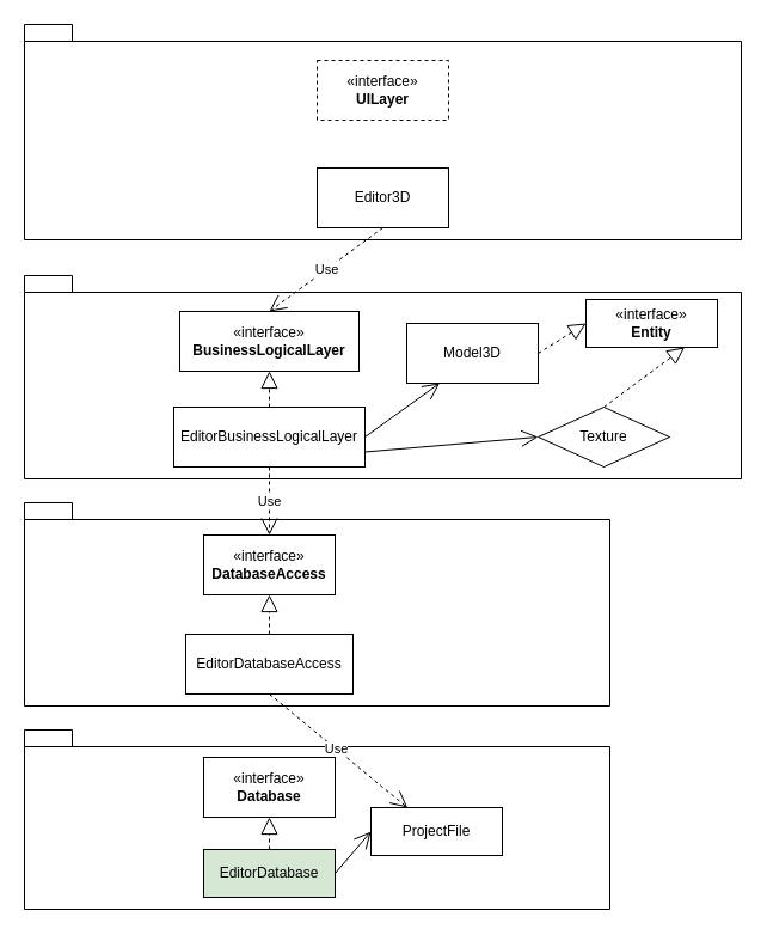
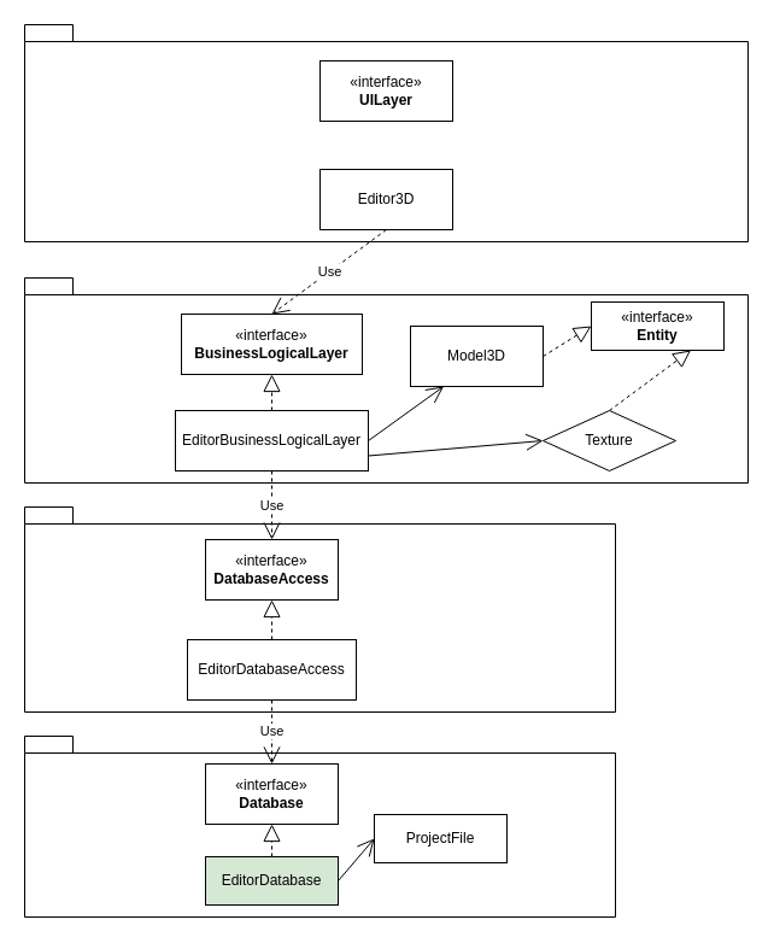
- <mxCell id="24" value="«interface»&lt;br&gt;&lt;b&gt;UILayer&lt;/b&gt;" style="html=1;whiteSpace=wrap;dashed=1;" vertex="1" parent="1"><mxGeometry x="265" y="50" width="110" height="50" as="geometry" /></mxCell>
+ <mxCell id="24" value="«interface»&lt;br&gt;&lt;b&gt;UILayer&lt;/b&gt;" style="html=1;whiteSpace=wrap;" vertex="1" parent="1"><mxGeometry x="265" y="50" width="110" height="50" as="geometry" /></mxCell>
- <mxCell id="12" value="Use" style="endArrow=open;endSize=12;dashed=1;html=1;rounded=0;exitX=0.5;exitY=1;exitDx=0;exitDy=0;" edge="1" parent="1" source="10" target="7"><mxGeometry x="-0.02" width="160" relative="1" as="geometry"><mxPoint x="190" y="600" as="sourcePoint" /><mxPoint x="350" y="600" as="targetPoint" /><mxPoint as="offset" /></mxGeometry></mxCell>
+ <mxCell id="12" value="Use" style="endArrow=open;endSize=12;dashed=1;html=1;rounded=0;exitX=0.5;exitY=1;exitDx=0;exitDy=0;entryX=0.5;entryY=0;entryDx=0;entryDy=0;" edge="1" parent="1" source="10" target="5"><mxGeometry x="-0.02" width="160" relative="1" as="geometry"><mxPoint x="190" y="600" as="sourcePoint" /><mxPoint x="350" y="600" as="targetPoint" /><mxPoint as="offset" /></mxGeometry></mxCell>
